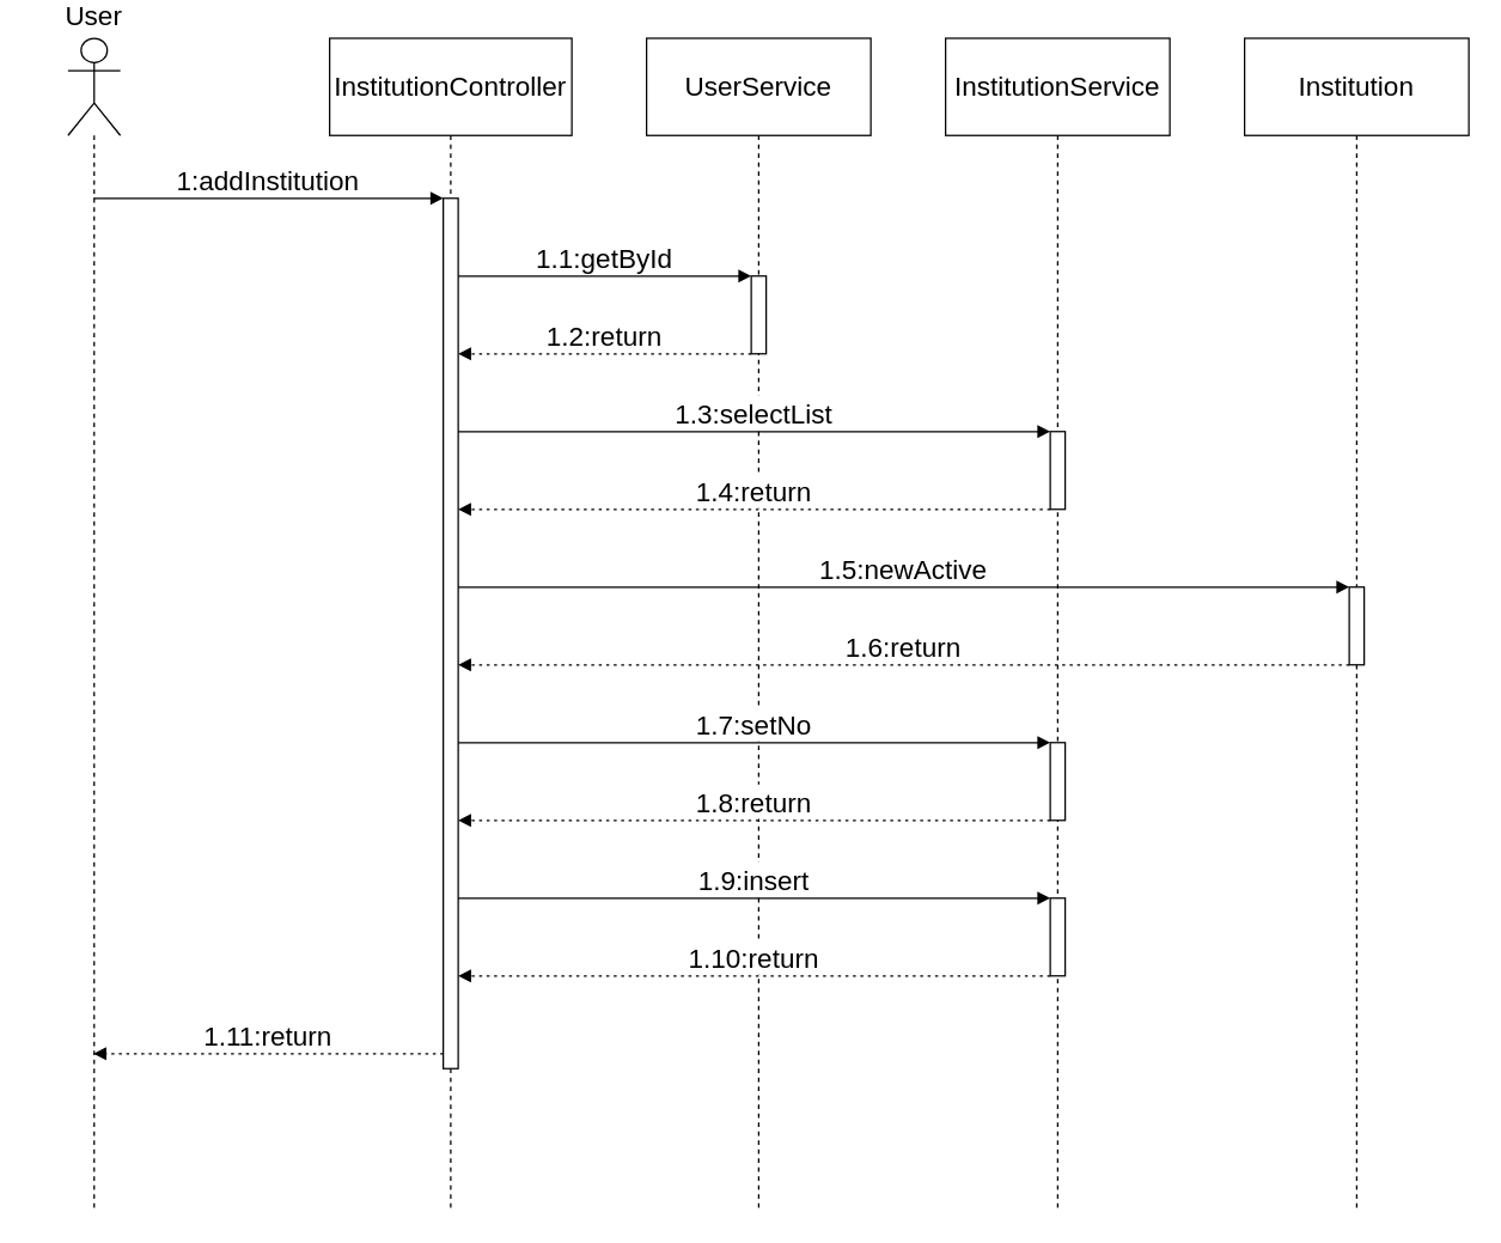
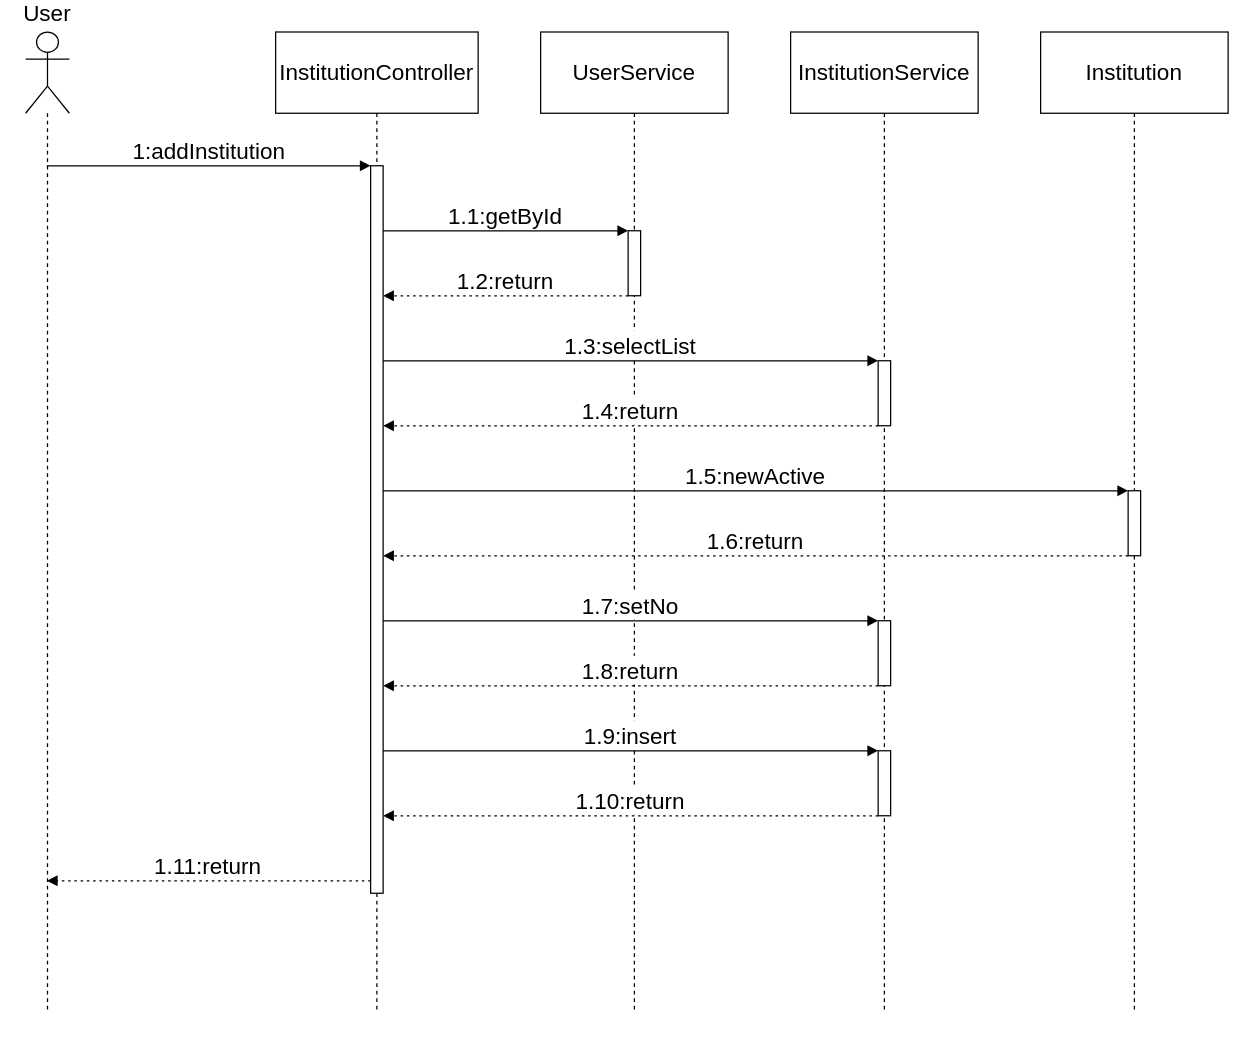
- <mxCell id="2" value="User" style="shape=umlLifeline;perimeter=lifelinePerimeter;whiteSpace=wrap;container=1;dropTarget=0;collapsible=0;recursiveResize=0;outlineConnect=0;portConstraint=eastwest;newEdgeStyle={&quot;edgeStyle&quot;:&quot;elbowEdgeStyle&quot;,&quot;elbow&quot;:&quot;vertical&quot;,&quot;curved&quot;:0,&quot;rounded&quot;:0};participant=umlActor;verticalAlign=bottom;labelPosition=center;verticalLabelPosition=top;align=center;size=65;fontSize=18;" vertex="1" parent="1"><mxGeometry x="45" y="20" width="35" height="784" as="geometry" /></mxCell>
+ <mxCell id="2" value="User" style="shape=umlLifeline;perimeter=lifelinePerimeter;whiteSpace=wrap;container=1;dropTarget=0;collapsible=0;recursiveResize=0;outlineConnect=0;portConstraint=eastwest;newEdgeStyle={&quot;edgeStyle&quot;:&quot;elbowEdgeStyle&quot;,&quot;elbow&quot;:&quot;vertical&quot;,&quot;curved&quot;:0,&quot;rounded&quot;:0};participant=umlActor;verticalAlign=bottom;labelPosition=center;verticalLabelPosition=top;align=center;size=65;fontSize=18;" vertex="1" parent="1"><mxGeometry x="20" y="20" width="35" height="784" as="geometry" /></mxCell>
